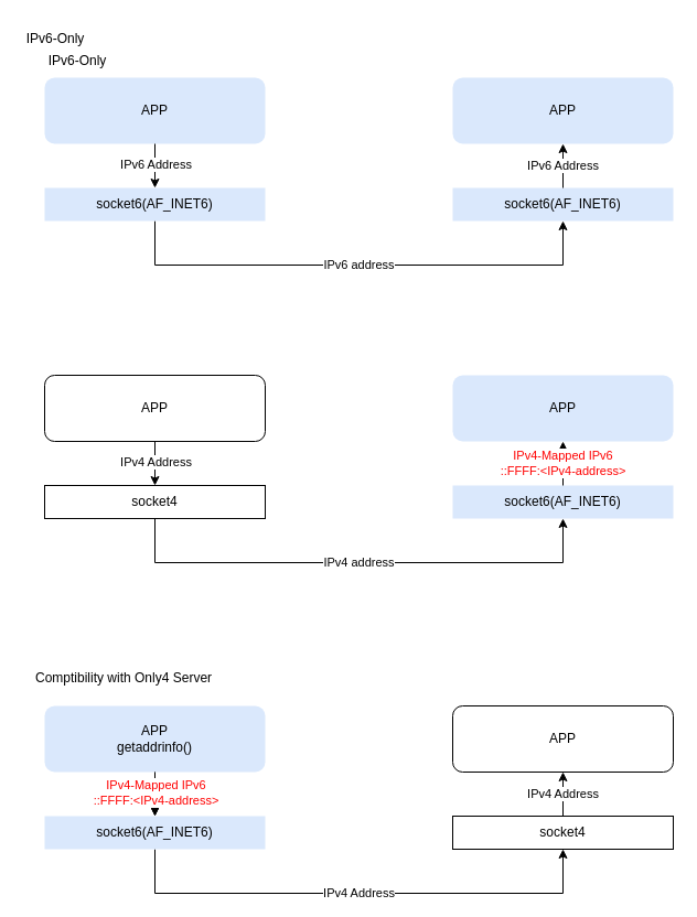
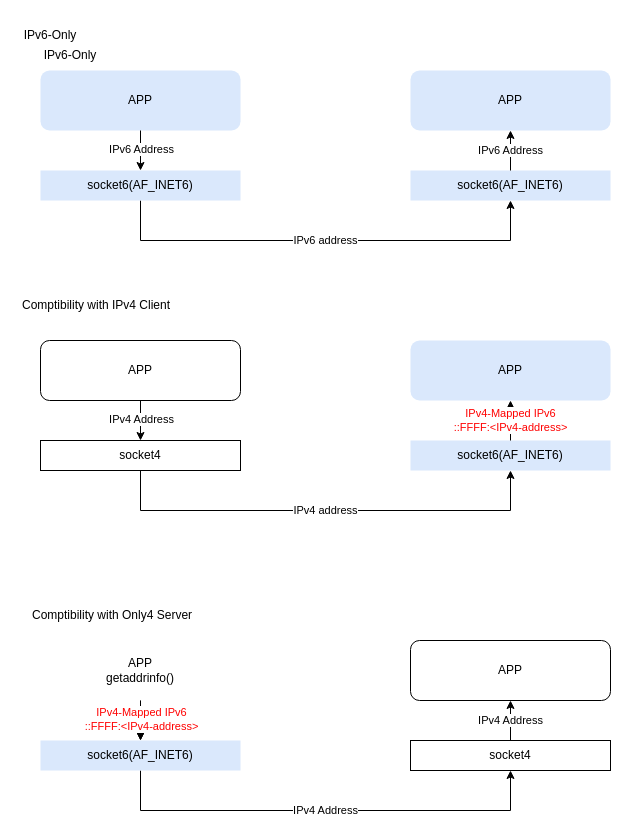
+ <mxCell id="28" value="Comptibility with IPv4 Client" style="text;html=1;align=left;verticalAlign=middle;whiteSpace=wrap;rounded=0;" vertex="1" parent="1"><mxGeometry x="20" y="290" width="240" height="30" as="geometry" /></mxCell>
- <mxCell id="19" value="APP&lt;div&gt;getaddrinfo()&lt;/div&gt;" style="rounded=1;whiteSpace=wrap;html=1;strokeColor=none;fillColor=#dae8fc;" vertex="1" parent="1"><mxGeometry x="40" y="640" width="200" height="60" as="geometry" /></mxCell>
+ <mxCell id="19" value="APP&lt;div&gt;getaddrinfo()&lt;/div&gt;" style="rounded=1;whiteSpace=wrap;html=1;strokeColor=none;fillColor=#ffffff;" vertex="1" parent="1"><mxGeometry x="40" y="640" width="200" height="60" as="geometry" /></mxCell>
